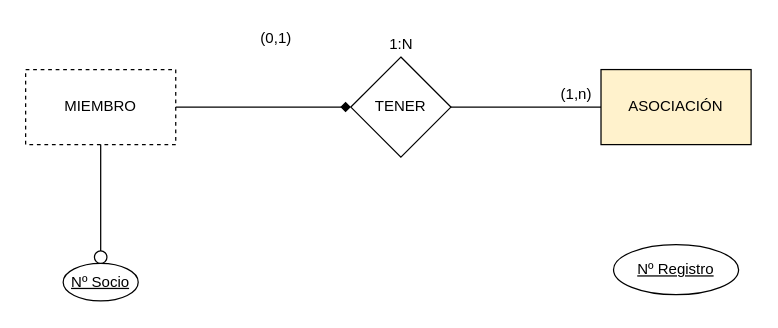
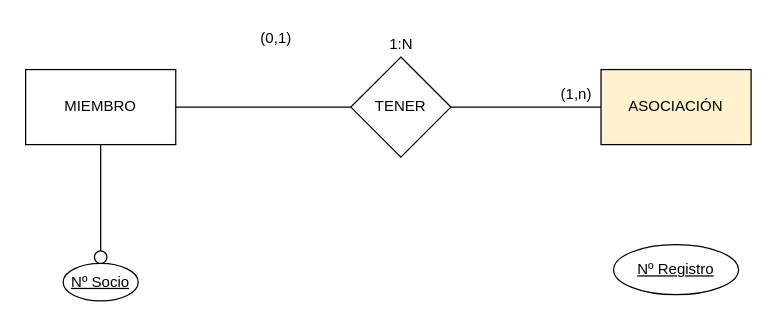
- <mxCell id="3" value="&lt;font style=&quot;vertical-align: inherit&quot;&gt;&lt;font style=&quot;vertical-align: inherit&quot;&gt;MIEMBRO&lt;/font&gt;&lt;/font&gt;" style="rounded=0;whiteSpace=wrap;html=1;dashed=1;" parent="1" vertex="1"><mxGeometry x="20" y="55" width="120" height="60" as="geometry" /></mxCell>
+ <mxCell id="3" value="&lt;font style=&quot;vertical-align: inherit&quot;&gt;&lt;font style=&quot;vertical-align: inherit&quot;&gt;MIEMBRO&lt;/font&gt;&lt;/font&gt;" style="rounded=0;whiteSpace=wrap;html=1;" parent="1" vertex="1"><mxGeometry x="20" y="55" width="120" height="60" as="geometry" /></mxCell>
- <mxCell id="6" value="" style="endArrow=diamond;html=1;rounded=0;exitX=1;exitY=0.5;exitDx=0;exitDy=0;entryX=0;entryY=0.5;entryDx=0;entryDy=0;" parent="1" source="3" target="4" edge="1"><mxGeometry width="50" height="50" relative="1" as="geometry"><mxPoint x="290" y="145" as="sourcePoint" /><mxPoint x="340" y="95" as="targetPoint" /></mxGeometry></mxCell>
+ <mxCell id="6" value="" style="endArrow=none;html=1;rounded=0;exitX=1;exitY=0.5;exitDx=0;exitDy=0;entryX=0;entryY=0.5;entryDx=0;entryDy=0;" parent="1" source="3" target="4" edge="1"><mxGeometry width="50" height="50" relative="1" as="geometry"><mxPoint x="290" y="145" as="sourcePoint" /><mxPoint x="340" y="95" as="targetPoint" /></mxGeometry></mxCell>
